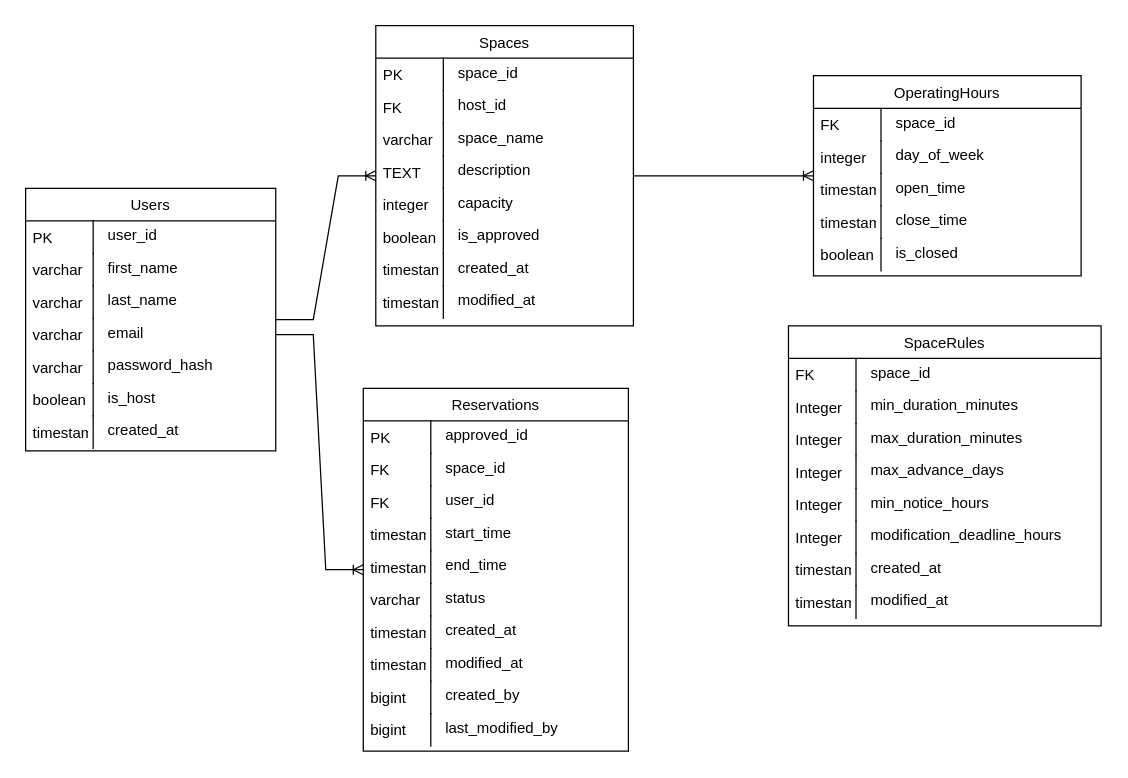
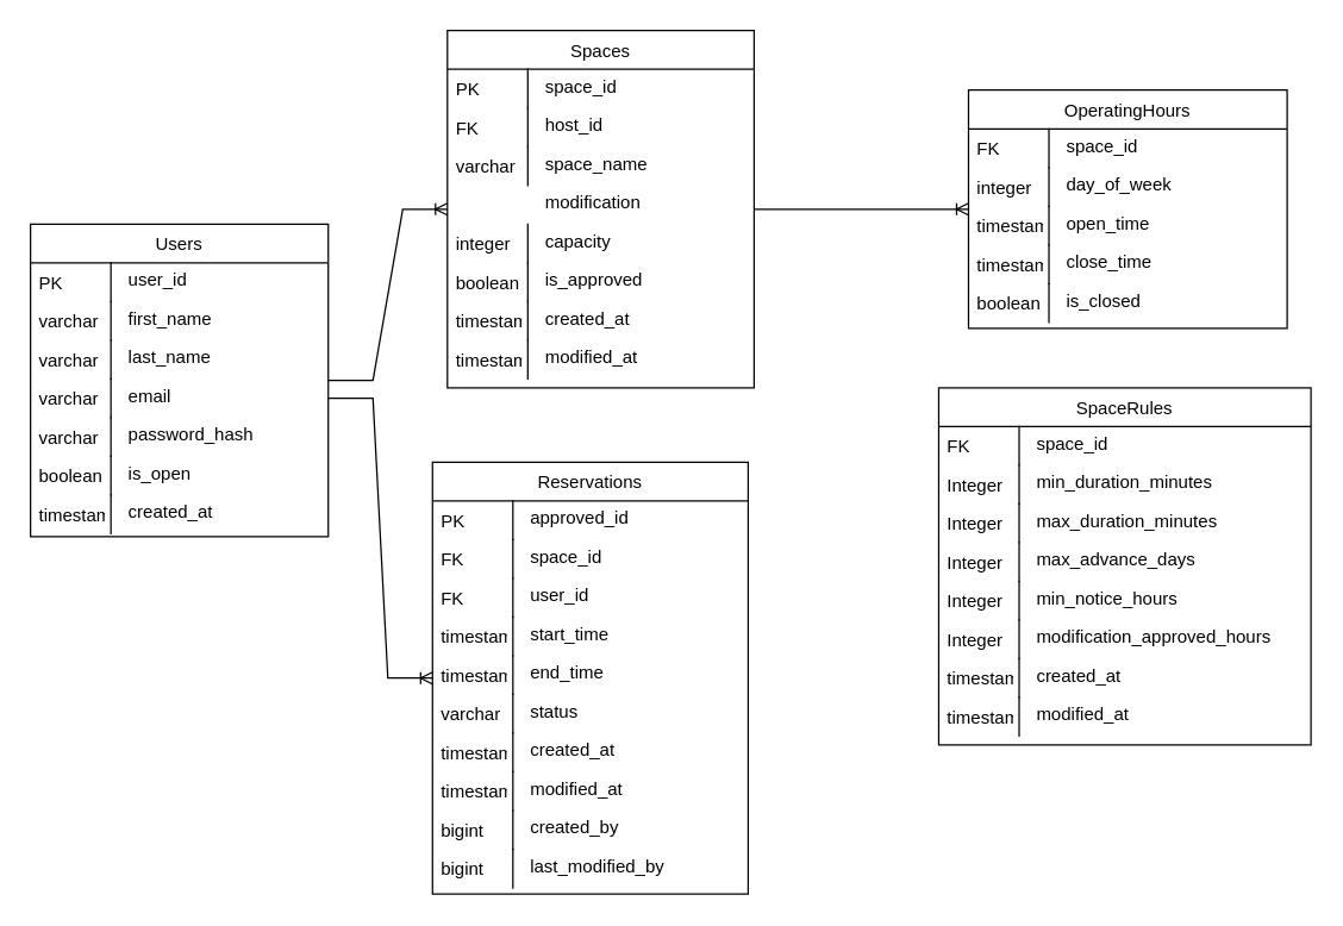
- <mxCell id="24" value="description" style="shape=partialRectangle;top=0;left=0;right=0;bottom=0;align=left;verticalAlign=top;spacingTop=-2;fillColor=none;spacingLeft=64;spacingRight=4;overflow=hidden;rotatable=0;points=[[0,0.5],[1,0.5]];portConstraint=eastwest;dropTarget=0;" parent="17" vertex="1"><mxGeometry y="104" width="206" height="26" as="geometry" /></mxCell>
+ <mxCell id="24" value="modification" style="shape=partialRectangle;top=0;left=0;right=0;bottom=0;align=left;verticalAlign=top;spacingTop=-2;fillColor=none;spacingLeft=64;spacingRight=4;overflow=hidden;rotatable=0;points=[[0,0.5],[1,0.5]];portConstraint=eastwest;dropTarget=0;" parent="17" vertex="1"><mxGeometry y="104" width="206" height="26" as="geometry" /></mxCell>
- <mxCell id="25" value="TEXT" style="shape=partialRectangle;top=0;left=0;bottom=0;fillColor=none;align=left;verticalAlign=middle;spacingLeft=4;spacingRight=4;overflow=hidden;rotatable=180;points=[];portConstraint=eastwest;part=1;" parent="24" vertex="1" connectable="0"><mxGeometry width="54" height="26" as="geometry" /></mxCell>
- <mxCell id="13" value="is_host" style="shape=partialRectangle;top=0;left=0;right=0;bottom=0;align=left;verticalAlign=top;spacingTop=-2;fillColor=none;spacingLeft=64;spacingRight=4;overflow=hidden;rotatable=0;points=[[0,0.5],[1,0.5]];portConstraint=eastwest;dropTarget=0;" parent="2" vertex="1"><mxGeometry y="156" width="200" height="26" as="geometry" /></mxCell>
+ <mxCell id="13" value="is_open" style="shape=partialRectangle;top=0;left=0;right=0;bottom=0;align=left;verticalAlign=top;spacingTop=-2;fillColor=none;spacingLeft=64;spacingRight=4;overflow=hidden;rotatable=0;points=[[0,0.5],[1,0.5]];portConstraint=eastwest;dropTarget=0;" parent="2" vertex="1"><mxGeometry y="156" width="200" height="26" as="geometry" /></mxCell>
- <mxCell id="77" value="modification_deadline_hours" style="shape=partialRectangle;top=0;left=0;right=0;bottom=0;align=left;verticalAlign=top;spacingTop=-2;fillColor=none;spacingLeft=64;spacingRight=4;overflow=hidden;rotatable=0;points=[[0,0.5],[1,0.5]];portConstraint=eastwest;dropTarget=0;" parent="66" vertex="1"><mxGeometry y="156" width="250" height="26" as="geometry" /></mxCell>
+ <mxCell id="77" value="modification_approved_hours" style="shape=partialRectangle;top=0;left=0;right=0;bottom=0;align=left;verticalAlign=top;spacingTop=-2;fillColor=none;spacingLeft=64;spacingRight=4;overflow=hidden;rotatable=0;points=[[0,0.5],[1,0.5]];portConstraint=eastwest;dropTarget=0;" parent="66" vertex="1"><mxGeometry y="156" width="250" height="26" as="geometry" /></mxCell>
